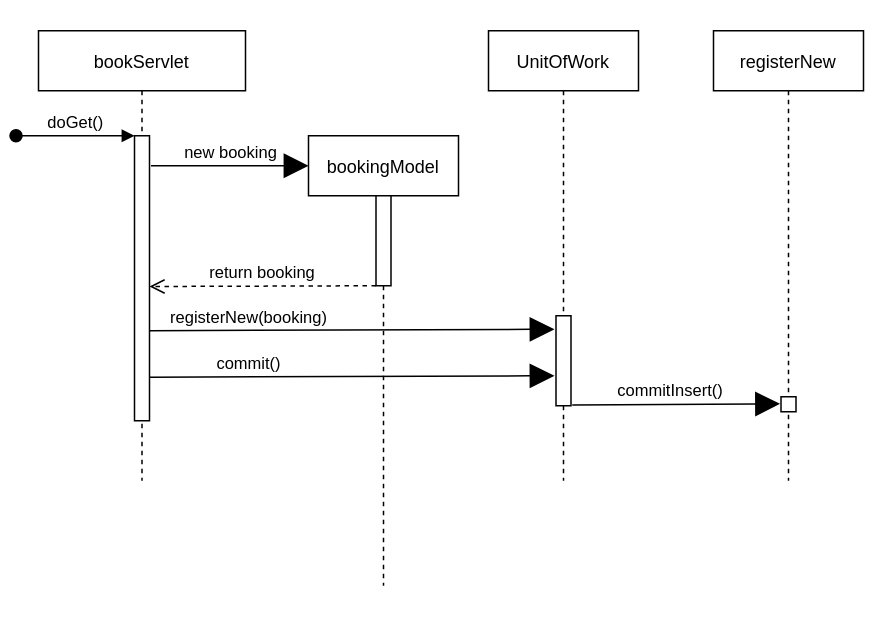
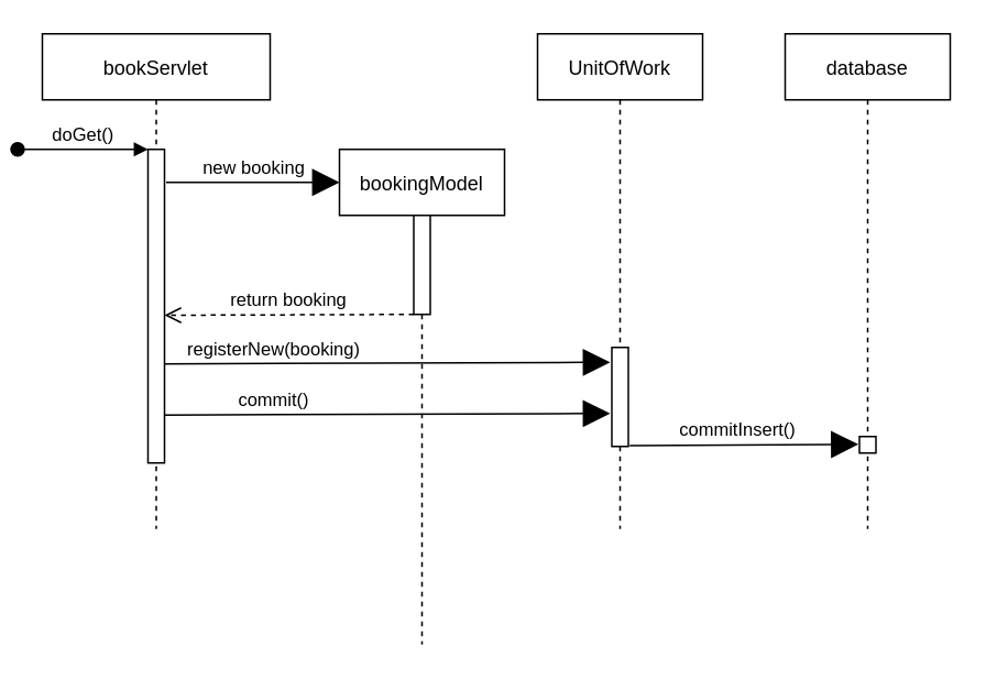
- <mxCell id="10" value="registerNew" style="shape=umlLifeline;perimeter=lifelinePerimeter;container=1;collapsible=0;recursiveResize=0;rounded=0;shadow=0;strokeWidth=1;" vertex="1" parent="1"><mxGeometry x="470" y="20" width="100" height="300" as="geometry" /></mxCell>
+ <mxCell id="10" value="database" style="shape=umlLifeline;perimeter=lifelinePerimeter;container=1;collapsible=0;recursiveResize=0;rounded=0;shadow=0;strokeWidth=1;" vertex="1" parent="1"><mxGeometry x="470" y="20" width="100" height="300" as="geometry" /></mxCell>
